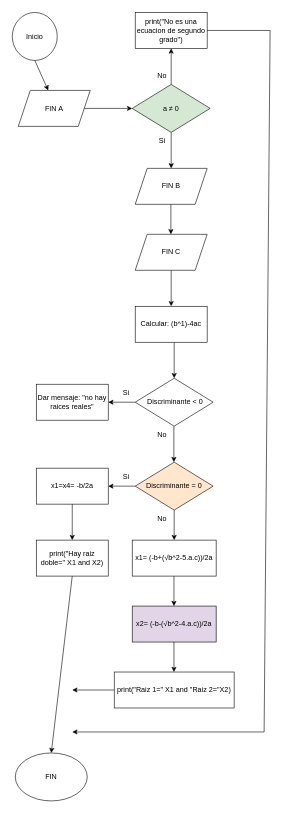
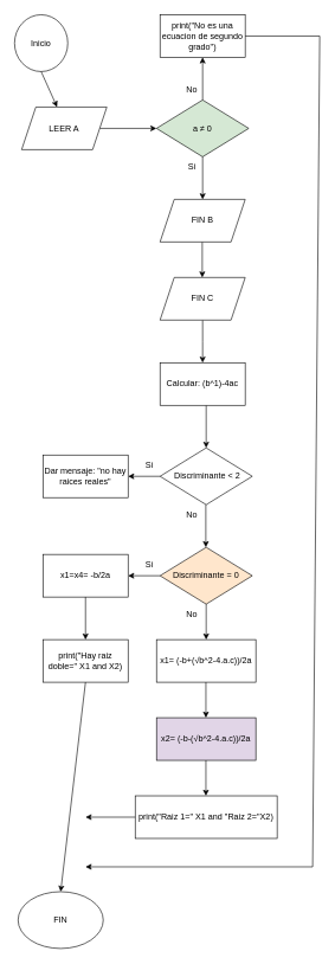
- <mxCell id="10" value="FIN A" style="shape=parallelogram;perimeter=parallelogramPerimeter;whiteSpace=wrap;html=1;fixedSize=1;" vertex="1" parent="1"><mxGeometry x="30" y="150" width="120" height="60" as="geometry" /></mxCell>
+ <mxCell id="10" value="LEER A" style="shape=parallelogram;perimeter=parallelogramPerimeter;whiteSpace=wrap;html=1;fixedSize=1;" vertex="1" parent="1"><mxGeometry x="30" y="150" width="120" height="60" as="geometry" /></mxCell>
- <mxCell id="18" value="&amp;nbsp;Discriminante &amp;lt; 0" style="rhombus;whiteSpace=wrap;html=1;" vertex="1" parent="1"><mxGeometry x="225" y="630" width="130" height="80" as="geometry" /></mxCell>
+ <mxCell id="18" value="&amp;nbsp;Discriminante &amp;lt; 2" style="rhombus;whiteSpace=wrap;html=1;" vertex="1" parent="1"><mxGeometry x="225" y="630" width="130" height="80" as="geometry" /></mxCell>
- <mxCell id="30" value="x1= (-b+(√b^2-5.a.c))/2a" style="rounded=0;whiteSpace=wrap;html=1;" vertex="1" parent="1"><mxGeometry x="220" y="900" width="140" height="60" as="geometry" /></mxCell>
+ <mxCell id="30" value="x1= (-b+(√b^2-4.a.c))/2a" style="rounded=0;whiteSpace=wrap;html=1;" vertex="1" parent="1"><mxGeometry x="220" y="900" width="140" height="60" as="geometry" /></mxCell>
